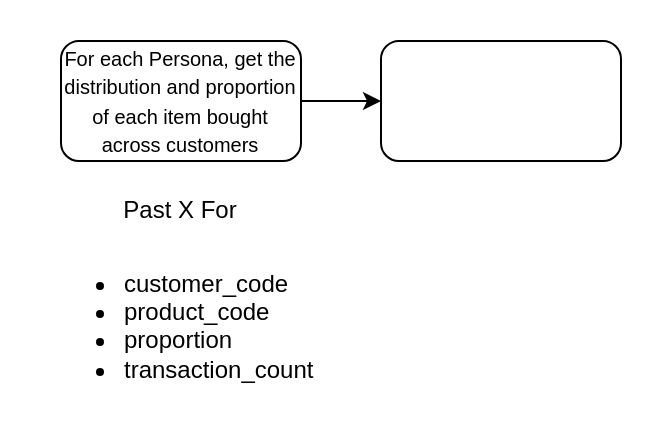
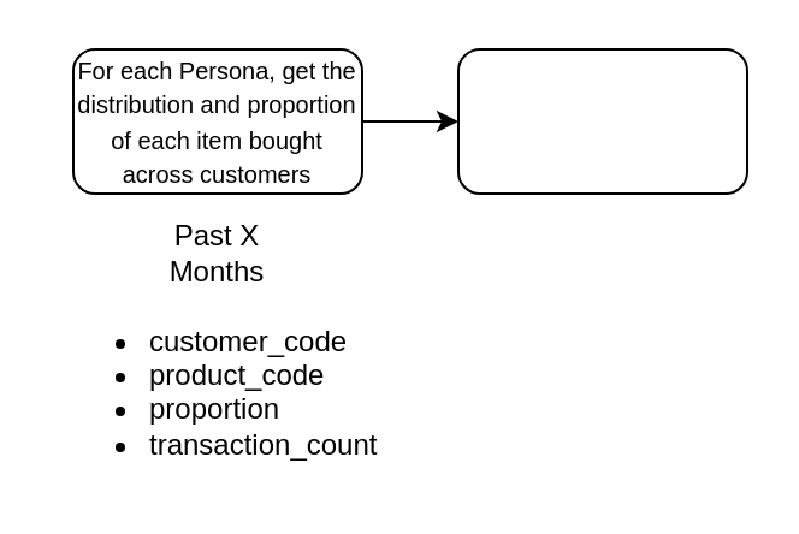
- <mxCell id="5" value="Past X For" style="text;html=1;strokeColor=none;fillColor=none;align=center;verticalAlign=middle;whiteSpace=wrap;rounded=0;" vertex="1" parent="1"><mxGeometry x="60" y="90" width="60" height="30" as="geometry" /></mxCell>
+ <mxCell id="5" value="Past X Months" style="text;html=1;strokeColor=none;fillColor=none;align=center;verticalAlign=middle;whiteSpace=wrap;rounded=0;" vertex="1" parent="1"><mxGeometry x="60" y="90" width="60" height="30" as="geometry" /></mxCell>
